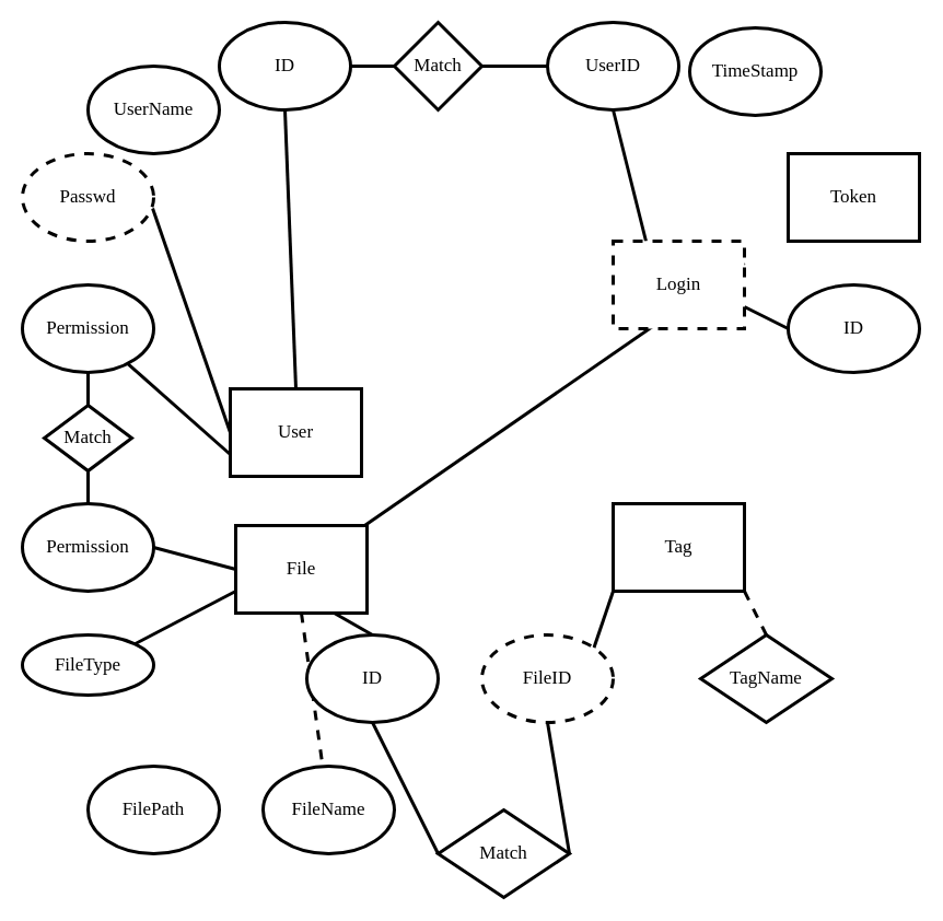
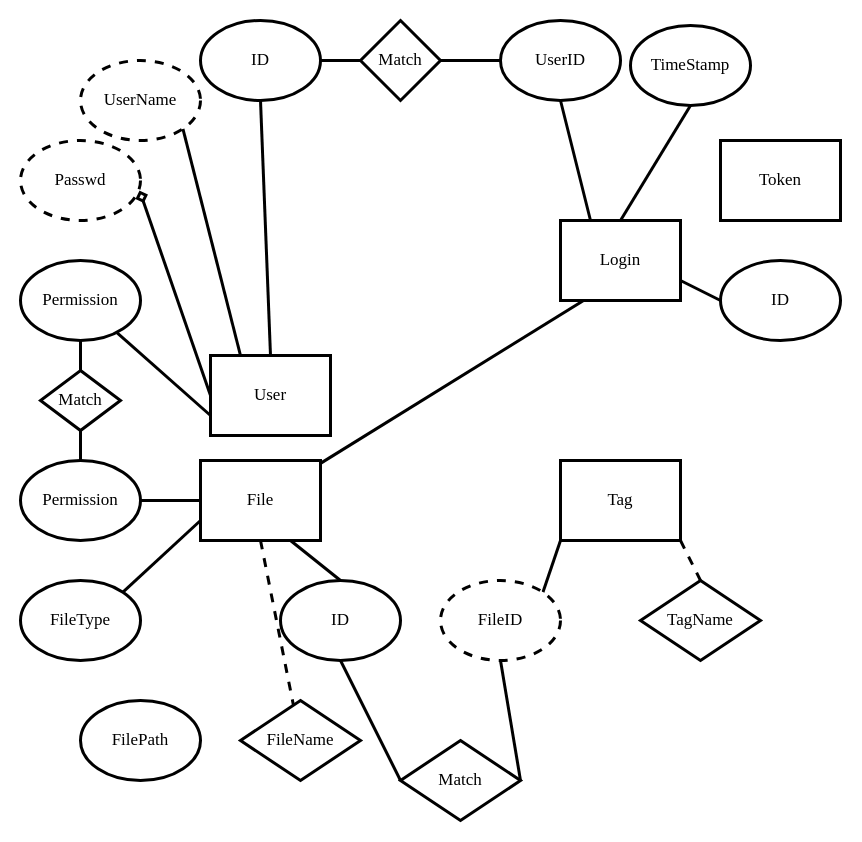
- <mxCell id="21" value="UserName" style="ellipse;whiteSpace=wrap;html=1;fontSize=17;fontStyle=0;fontFamily=Fira Code;strokeWidth=3;" vertex="1" parent="1"><mxGeometry x="80" y="60" width="120" height="80" as="geometry" /></mxCell>
+ <mxCell id="21" value="UserName" style="ellipse;whiteSpace=wrap;html=1;fontSize=17;fontStyle=0;fontFamily=Fira Code;strokeWidth=3;dashed=1;" vertex="1" parent="1"><mxGeometry x="80" y="60" width="120" height="80" as="geometry" /></mxCell>
+ <mxCell id="12" style="edgeStyle=none;rounded=0;orthogonalLoop=1;jettySize=auto;html=1;exitX=0.5;exitY=0;exitDx=0;exitDy=0;entryX=0.5;entryY=1;entryDx=0;entryDy=0;endArrow=none;endFill=0;strokeColor=#000000;fontSize=17;fontStyle=0;fontFamily=Fira Code;strokeWidth=3;" edge="1" parent="1" source="15" target="26"><mxGeometry relative="1" as="geometry" /></mxCell>
- <mxCell id="4" style="edgeStyle=none;rounded=0;orthogonalLoop=1;jettySize=auto;html=1;exitX=0;exitY=0.5;exitDx=0;exitDy=0;entryX=0.992;entryY=0.625;entryDx=0;entryDy=0;entryPerimeter=0;endArrow=none;endFill=0;strokeColor=#000000;fontSize=17;fontStyle=0;fontFamily=Fira Code;strokeWidth=3;" edge="1" parent="1" source="6" target="22"><mxGeometry relative="1" as="geometry" /></mxCell>
+ <mxCell id="4" style="edgeStyle=none;rounded=0;orthogonalLoop=1;jettySize=auto;html=1;exitX=0;exitY=0.5;exitDx=0;exitDy=0;entryX=0.992;entryY=0.625;entryDx=0;entryDy=0;entryPerimeter=0;endArrow=diamond;endFill=0;strokeColor=#000000;fontSize=17;fontStyle=0;fontFamily=Fira Code;strokeWidth=3;" edge="1" parent="1" source="6" target="22"><mxGeometry relative="1" as="geometry" /></mxCell>
+ <mxCell id="3" style="edgeStyle=none;rounded=0;orthogonalLoop=1;jettySize=auto;html=1;exitX=0.25;exitY=0;exitDx=0;exitDy=0;entryX=1;entryY=1;entryDx=0;entryDy=0;endArrow=none;endFill=0;strokeColor=#000000;fontSize=17;fontStyle=0;fontFamily=Fira Code;strokeWidth=3;" edge="1" parent="1" source="6" target="21"><mxGeometry relative="1" as="geometry" /></mxCell>
- <mxCell id="15" value="Login" style="rounded=0;whiteSpace=wrap;html=1;fontSize=17;fontStyle=0;fontFamily=Fira Code;strokeWidth=3;dashed=1;" vertex="1" parent="1"><mxGeometry x="560" y="220" width="120" height="80" as="geometry" /></mxCell>
+ <mxCell id="15" value="Login" style="rounded=0;whiteSpace=wrap;html=1;fontSize=17;fontStyle=0;fontFamily=Fira Code;strokeWidth=3;" vertex="1" parent="1"><mxGeometry x="560" y="220" width="120" height="80" as="geometry" /></mxCell>
- <mxCell id="10" value="File" style="rounded=0;whiteSpace=wrap;html=1;fontSize=17;fontStyle=0;fontFamily=Fira Code;strokeWidth=3;" vertex="1" parent="1"><mxGeometry x="215" y="480" width="120" height="80" as="geometry" /></mxCell>
+ <mxCell id="10" value="File" style="rounded=0;whiteSpace=wrap;html=1;fontSize=17;fontStyle=0;fontFamily=Fira Code;strokeWidth=3;" vertex="1" parent="1"><mxGeometry x="200" y="460" width="120" height="80" as="geometry" /></mxCell>
- <mxCell id="35" value="FileType" style="ellipse;whiteSpace=wrap;html=1;fontSize=17;fontStyle=0;fontFamily=Fira Code;strokeWidth=3;" vertex="1" parent="1"><mxGeometry x="20" y="580" width="120" height="55" as="geometry" /></mxCell>
+ <mxCell id="35" value="FileType" style="ellipse;whiteSpace=wrap;html=1;fontSize=17;fontStyle=0;fontFamily=Fira Code;strokeWidth=3;" vertex="1" parent="1"><mxGeometry x="20" y="580" width="120" height="80" as="geometry" /></mxCell>
- <mxCell id="31" value="FileName" style="ellipse;whiteSpace=wrap;html=1;fontSize=17;fontStyle=0;fontFamily=Fira Code;strokeWidth=3;" vertex="1" parent="1"><mxGeometry x="240" y="700" width="120" height="80" as="geometry" /></mxCell>
+ <mxCell id="31" value="FileName" style="rhombus;whiteSpace=wrap;html=1;fontSize=17;fontStyle=0;fontFamily=Fira Code;strokeWidth=3;" vertex="1" parent="1"><mxGeometry x="240" y="700" width="120" height="80" as="geometry" /></mxCell>
